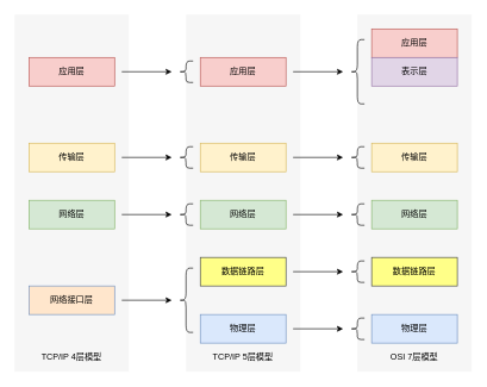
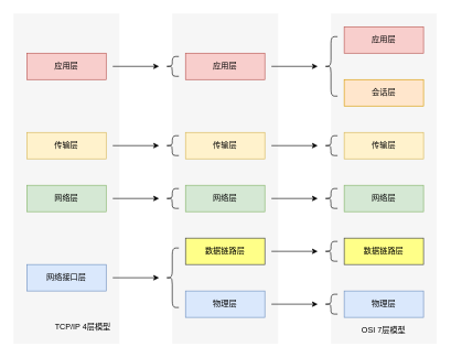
- <mxCell id="10" value="表示层" style="rounded=0;whiteSpace=wrap;html=1;fillColor=#e1d5e7;strokeColor=#9673a6;" parent="1" vertex="1"><mxGeometry x="520" y="80" width="120" height="40" as="geometry" /></mxCell>
+ <mxCell id="11" value="会话层" style="rounded=0;whiteSpace=wrap;html=1;fillColor=#ffe6cc;strokeColor=#d79b00;" parent="1" vertex="1"><mxGeometry x="520" y="120" width="120" height="40" as="geometry" /></mxCell>
- <mxCell id="8" value="网络接口层" style="rounded=0;whiteSpace=wrap;html=1;fillColor=#ffe6cc;strokeColor=#6c8ebf;" parent="1" vertex="1"><mxGeometry x="40" y="400" width="120" height="40" as="geometry" /></mxCell>
+ <mxCell id="8" value="网络接口层" style="rounded=0;whiteSpace=wrap;html=1;fillColor=#dae8fc;strokeColor=#6c8ebf;" parent="1" vertex="1"><mxGeometry x="40" y="400" width="120" height="40" as="geometry" /></mxCell>
- <mxCell id="39" value="TCP/IP 4层模型" style="text;html=1;strokeColor=none;fillColor=none;align=center;verticalAlign=middle;whiteSpace=wrap;rounded=0;opacity=50;" parent="1" vertex="1"><mxGeometry x="50" y="490" width="100" height="20" as="geometry" /></mxCell>
+ <mxCell id="39" value="TCP/IP 4层模型" style="text;html=1;strokeColor=none;fillColor=none;align=center;verticalAlign=middle;whiteSpace=wrap;rounded=0;opacity=50;" parent="1" vertex="1"><mxGeometry x="75" y="485" width="100" height="20" as="geometry" /></mxCell>
- <mxCell id="40" value="TCP/IP 5层模型" style="text;html=1;strokeColor=none;fillColor=none;align=center;verticalAlign=middle;whiteSpace=wrap;rounded=0;opacity=50;" parent="1" vertex="1"><mxGeometry x="290" y="490" width="100" height="20" as="geometry" /></mxCell>
